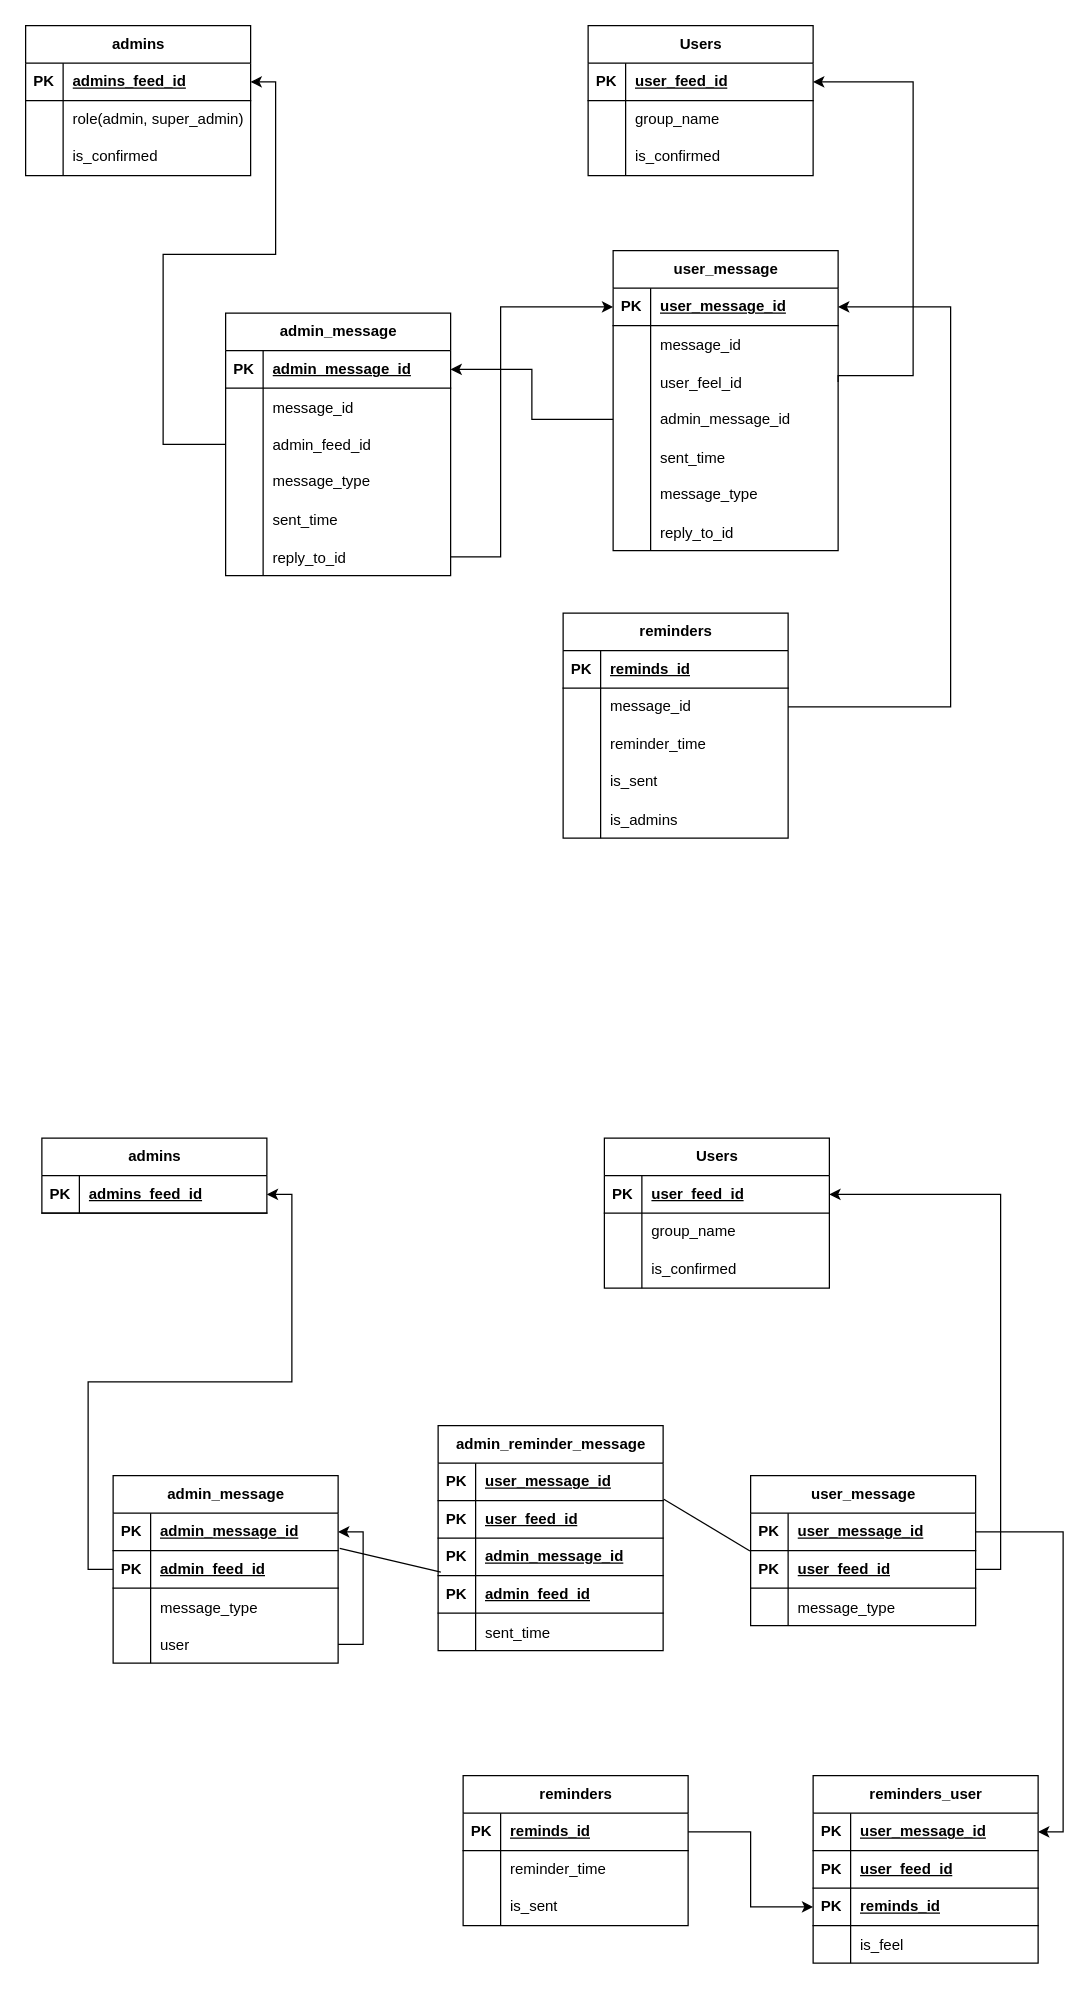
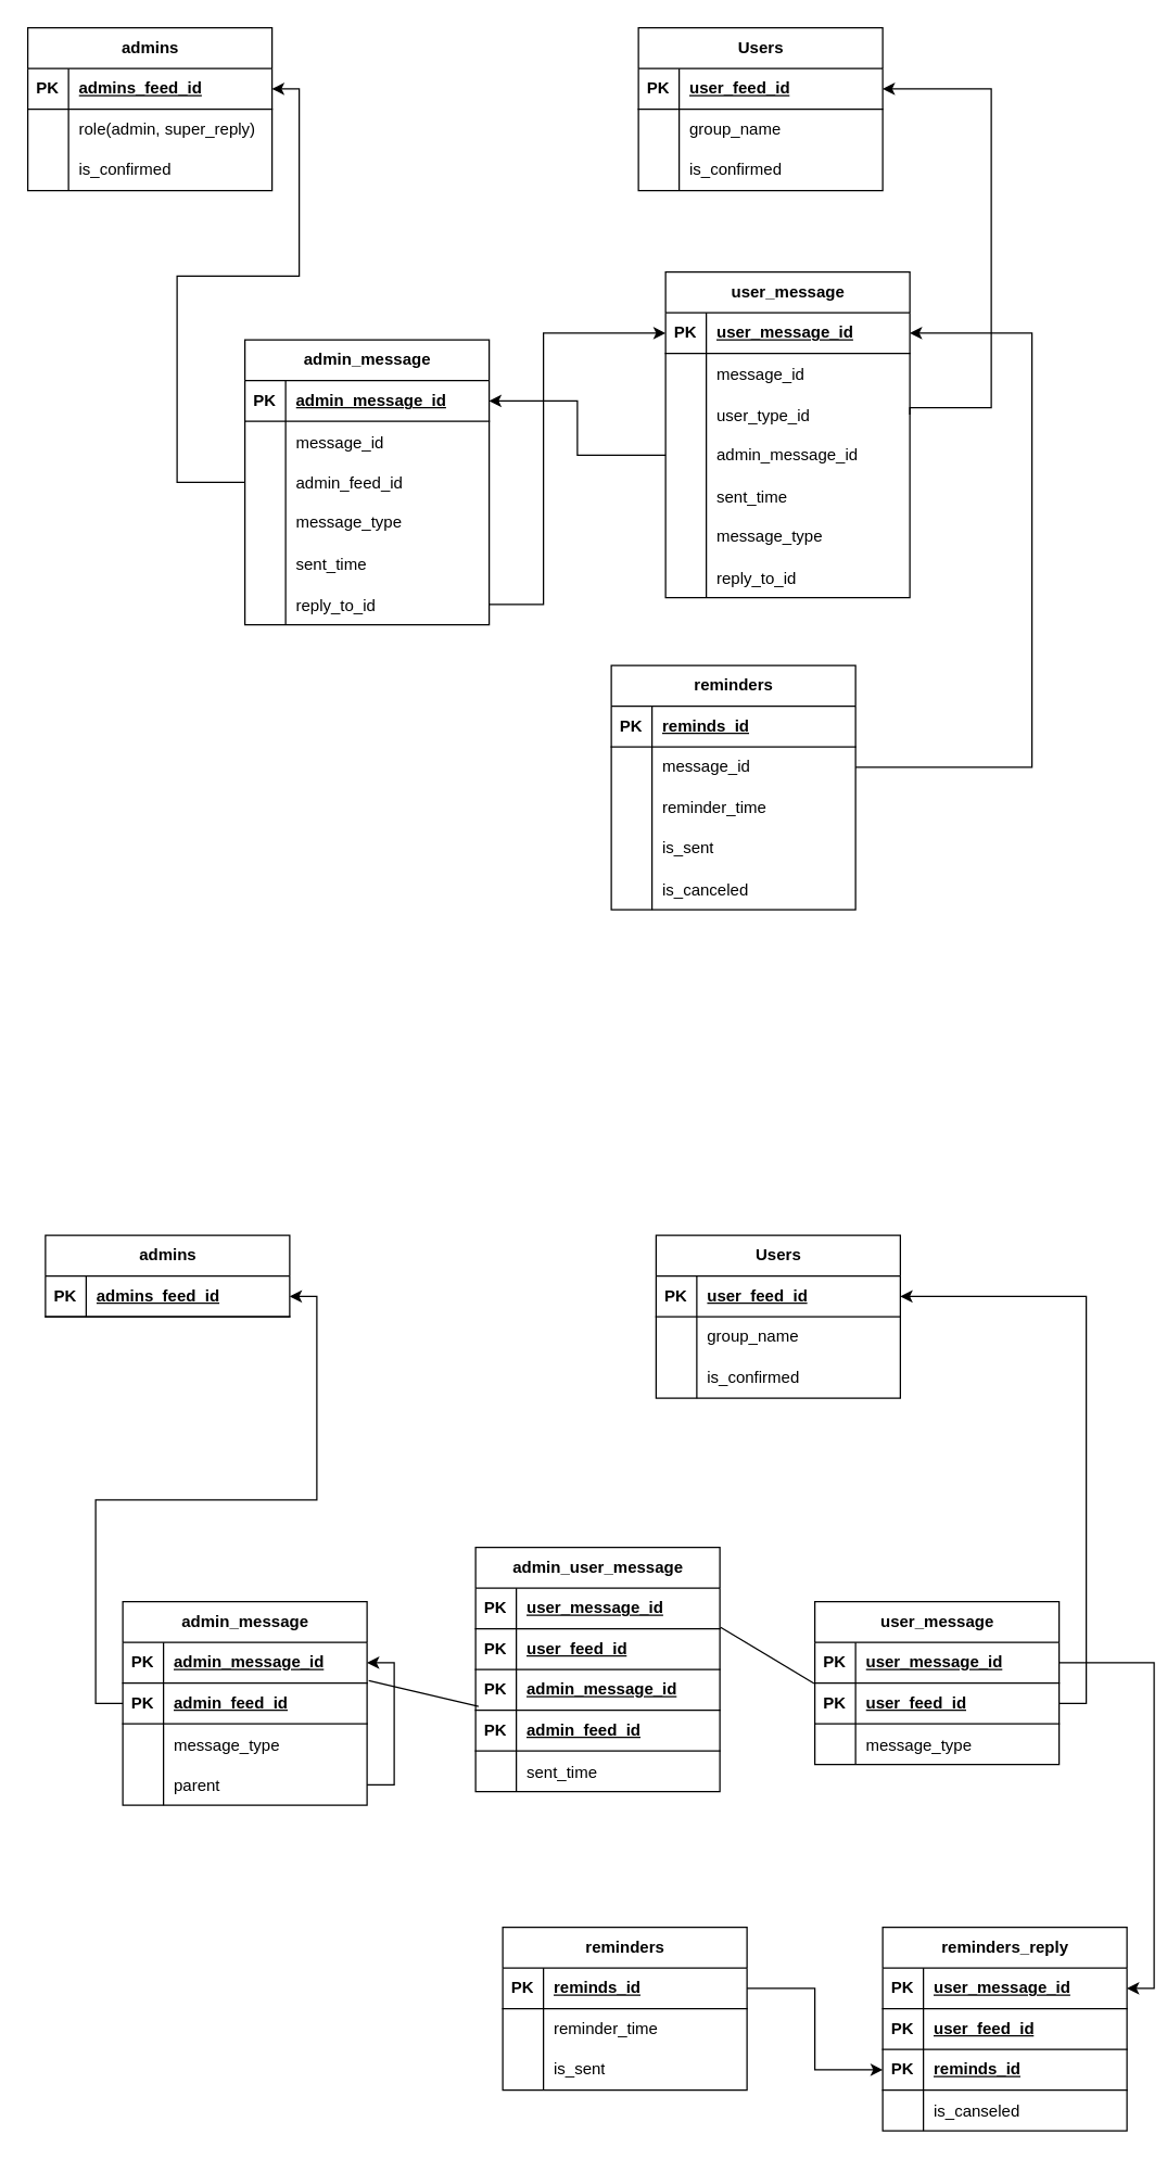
- <mxCell id="18" value="role(admin, super_admin)" style="shape=partialRectangle;connectable=0;fillColor=none;top=0;left=0;bottom=0;right=0;align=left;spacingLeft=6;overflow=hidden;whiteSpace=wrap;html=1;" vertex="1" parent="16"><mxGeometry x="30" width="150" height="30" as="geometry"><mxRectangle width="150" height="30" as="alternateBounds" /></mxGeometry></mxCell>
+ <mxCell id="18" value="role(admin, super_reply)" style="shape=partialRectangle;connectable=0;fillColor=none;top=0;left=0;bottom=0;right=0;align=left;spacingLeft=6;overflow=hidden;whiteSpace=wrap;html=1;" vertex="1" parent="16"><mxGeometry x="30" width="150" height="30" as="geometry"><mxRectangle width="150" height="30" as="alternateBounds" /></mxGeometry></mxCell>
- <mxCell id="51" value="user_feel_id" style="shape=partialRectangle;connectable=0;fillColor=none;top=0;left=0;bottom=0;right=0;align=left;spacingLeft=6;overflow=hidden;" vertex="1" parent="49"><mxGeometry x="30" width="150" height="30" as="geometry"><mxRectangle width="150" height="30" as="alternateBounds" /></mxGeometry></mxCell>
+ <mxCell id="51" value="user_type_id" style="shape=partialRectangle;connectable=0;fillColor=none;top=0;left=0;bottom=0;right=0;align=left;spacingLeft=6;overflow=hidden;" vertex="1" parent="49"><mxGeometry x="30" width="150" height="30" as="geometry"><mxRectangle width="150" height="30" as="alternateBounds" /></mxGeometry></mxCell>
- <mxCell id="79" value="is_admins" style="shape=partialRectangle;connectable=0;fillColor=none;top=0;left=0;bottom=0;right=0;align=left;spacingLeft=6;overflow=hidden;" vertex="1" parent="77"><mxGeometry x="30" width="150" height="30" as="geometry"><mxRectangle width="150" height="30" as="alternateBounds" /></mxGeometry></mxCell>
+ <mxCell id="79" value="is_canceled" style="shape=partialRectangle;connectable=0;fillColor=none;top=0;left=0;bottom=0;right=0;align=left;spacingLeft=6;overflow=hidden;" vertex="1" parent="77"><mxGeometry x="30" width="150" height="30" as="geometry"><mxRectangle width="150" height="30" as="alternateBounds" /></mxGeometry></mxCell>
- <mxCell id="109" value="admin_reminder_message" style="shape=table;startSize=30;container=1;collapsible=1;childLayout=tableLayout;fixedRows=1;rowLines=0;fontStyle=1;align=center;resizeLast=1;html=1;" vertex="1" parent="1"><mxGeometry x="350" y="1140" width="180" height="180" as="geometry" /></mxCell>
+ <mxCell id="109" value="admin_user_message" style="shape=table;startSize=30;container=1;collapsible=1;childLayout=tableLayout;fixedRows=1;rowLines=0;fontStyle=1;align=center;resizeLast=1;html=1;" vertex="1" parent="1"><mxGeometry x="350" y="1140" width="180" height="180" as="geometry" /></mxCell>
- <mxCell id="137" value="user" style="shape=partialRectangle;connectable=0;fillColor=none;top=0;left=0;bottom=0;right=0;align=left;spacingLeft=6;overflow=hidden;" vertex="1" parent="135"><mxGeometry x="30" width="150" height="30" as="geometry"><mxRectangle width="150" height="30" as="alternateBounds" /></mxGeometry></mxCell>
+ <mxCell id="137" value="parent" style="shape=partialRectangle;connectable=0;fillColor=none;top=0;left=0;bottom=0;right=0;align=left;spacingLeft=6;overflow=hidden;" vertex="1" parent="135"><mxGeometry x="30" width="150" height="30" as="geometry"><mxRectangle width="150" height="30" as="alternateBounds" /></mxGeometry></mxCell>
- <mxCell id="152" value="reminders_user" style="shape=table;startSize=30;container=1;collapsible=1;childLayout=tableLayout;fixedRows=1;rowLines=0;fontStyle=1;align=center;resizeLast=1;html=1;" vertex="1" parent="1"><mxGeometry x="650" y="1420" width="180" height="150" as="geometry" /></mxCell>
+ <mxCell id="152" value="reminders_reply" style="shape=table;startSize=30;container=1;collapsible=1;childLayout=tableLayout;fixedRows=1;rowLines=0;fontStyle=1;align=center;resizeLast=1;html=1;" vertex="1" parent="1"><mxGeometry x="650" y="1420" width="180" height="150" as="geometry" /></mxCell>
- <mxCell id="164" value="is_feel" style="shape=partialRectangle;connectable=0;fillColor=none;top=0;left=0;bottom=0;right=0;align=left;spacingLeft=6;overflow=hidden;" vertex="1" parent="162"><mxGeometry x="30" width="150" height="30" as="geometry"><mxRectangle width="150" height="30" as="alternateBounds" /></mxGeometry></mxCell>
+ <mxCell id="164" value="is_canseled" style="shape=partialRectangle;connectable=0;fillColor=none;top=0;left=0;bottom=0;right=0;align=left;spacingLeft=6;overflow=hidden;" vertex="1" parent="162"><mxGeometry x="30" width="150" height="30" as="geometry"><mxRectangle width="150" height="30" as="alternateBounds" /></mxGeometry></mxCell>
